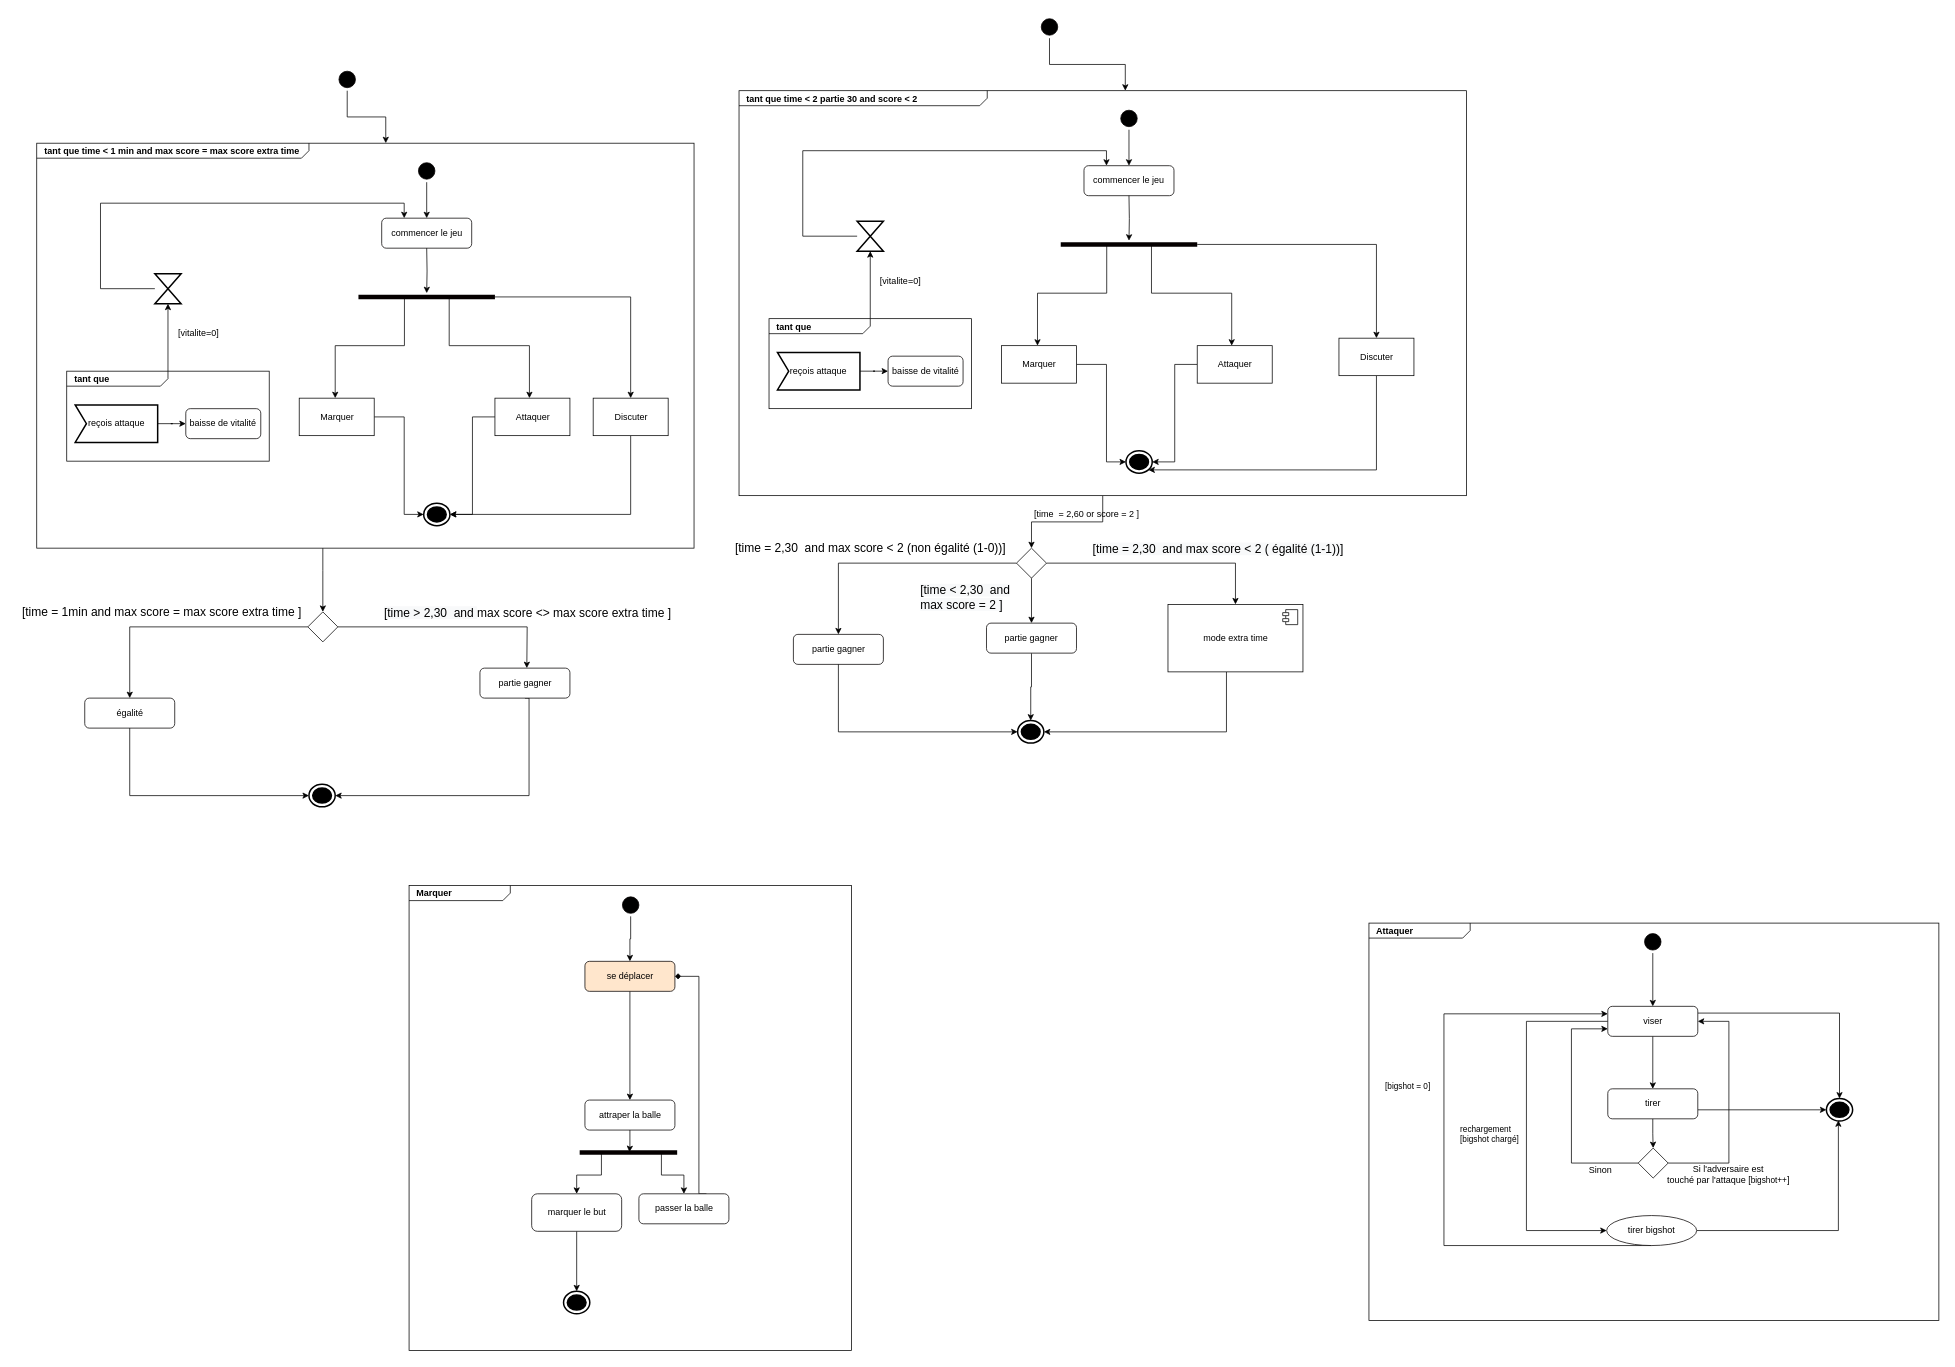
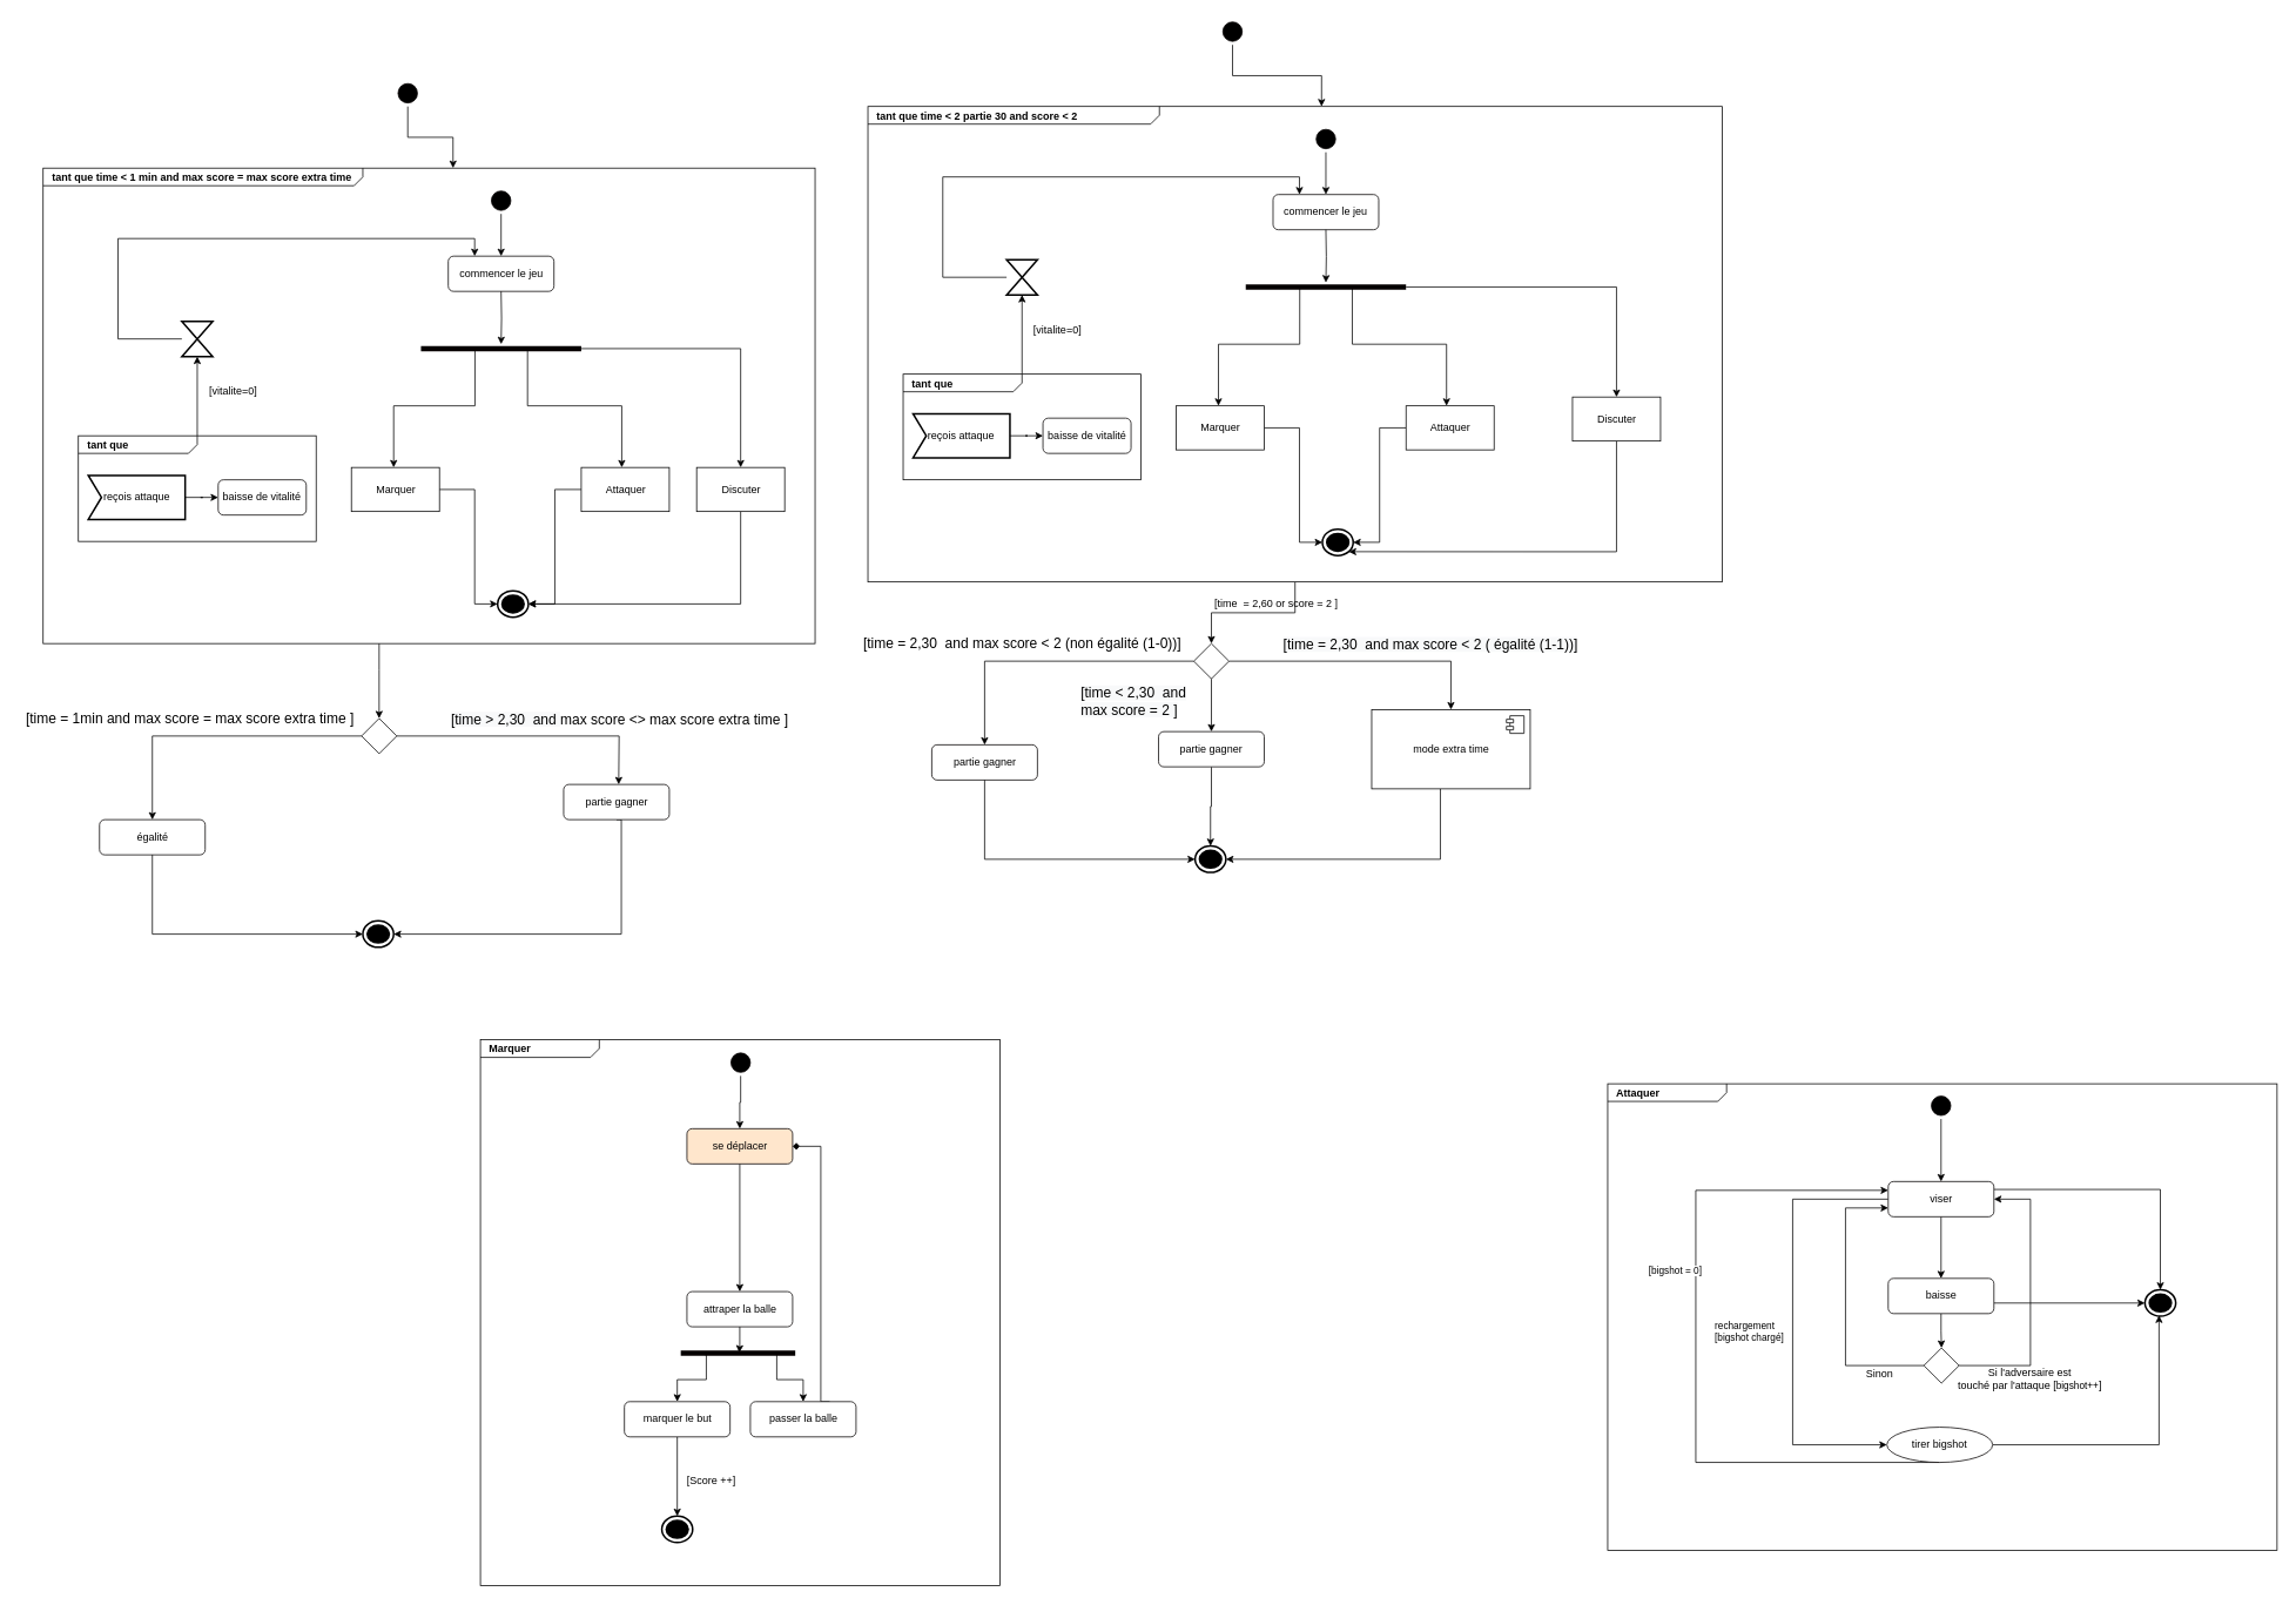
- <mxCell id="74" value="&lt;span style=&quot;color: rgb(0 , 0 , 0) ; font-family: &amp;#34;helvetica&amp;#34; ; font-size: 11px ; font-style: normal ; font-weight: 400 ; letter-spacing: normal ; text-align: center ; text-indent: 0px ; text-transform: none ; word-spacing: 0px ; background-color: rgb(255 , 255 , 255) ; display: inline ; float: none&quot;&gt;[bigshot = 0]&lt;/span&gt;" style="text;whiteSpace=wrap;html=1;" vertex="1" parent="1"><mxGeometry x="1845" y="1434" width="100" height="30" as="geometry" /></mxCell>
+ <mxCell id="74" value="&lt;span style=&quot;color: rgb(0 , 0 , 0) ; font-family: &amp;#34;helvetica&amp;#34; ; font-size: 11px ; font-style: normal ; font-weight: 400 ; letter-spacing: normal ; text-align: center ; text-indent: 0px ; text-transform: none ; word-spacing: 0px ; background-color: rgb(255 , 255 , 255) ; display: inline ; float: none&quot;&gt;[bigshot = 0]&lt;/span&gt;" style="text;whiteSpace=wrap;html=1;" vertex="1" parent="1"><mxGeometry x="1870" y="1429" width="100" height="30" as="geometry" /></mxCell>
- <mxCell id="13" value="tirer" style="rounded=1;whiteSpace=wrap;html=1;strokeColor=#050000;" parent="1" vertex="1"><mxGeometry x="2143.5" y="1451" width="120" height="40" as="geometry" /></mxCell>
+ <mxCell id="13" value="baisse" style="rounded=1;whiteSpace=wrap;html=1;strokeColor=#050000;" parent="1" vertex="1"><mxGeometry x="2143.5" y="1451" width="120" height="40" as="geometry" /></mxCell>
- <mxCell id="30" value="marquer le but" style="rounded=1;whiteSpace=wrap;html=1;strokeColor=#050000;" parent="1" vertex="1"><mxGeometry x="708.5" y="1591" width="120" height="50" as="geometry" /></mxCell>
+ <mxCell id="30" value="marquer le but" style="rounded=1;whiteSpace=wrap;html=1;strokeColor=#050000;" parent="1" vertex="1"><mxGeometry x="708.5" y="1591" width="120" height="40" as="geometry" /></mxCell>
+ <mxCell id="34" value="[Score ++]" style="text;html=1;align=center;verticalAlign=middle;resizable=0;points=[];autosize=1;strokeColor=none;fillColor=none;" parent="1" vertex="1"><mxGeometry x="771.5" y="1671" width="70" height="20" as="geometry" /></mxCell>
